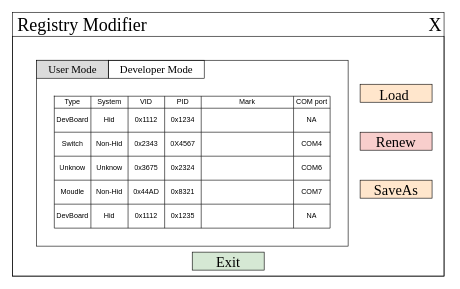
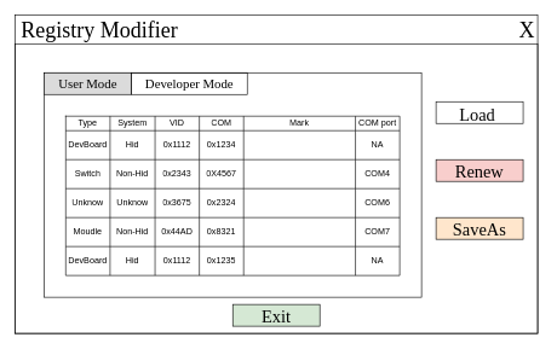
- <mxCell id="55" value="&lt;font style=&quot;font-size: 24px&quot;&gt;Load&amp;nbsp;&lt;/font&gt;" style="rounded=0;whiteSpace=wrap;html=1;fontFamily=Times New Roman;fontSize=30;fillColor=#ffe6cc;" parent="1" vertex="1"><mxGeometry x="600" y="140" width="120" height="30" as="geometry" /></mxCell>
+ <mxCell id="55" value="&lt;font style=&quot;font-size: 24px&quot;&gt;Load&amp;nbsp;&lt;/font&gt;" style="rounded=0;whiteSpace=wrap;html=1;fontFamily=Times New Roman;fontSize=30;" parent="1" vertex="1"><mxGeometry x="600" y="140" width="120" height="30" as="geometry" /></mxCell>
- <mxCell id="12" value="PID" style="shape=partialRectangle;html=1;whiteSpace=wrap;connectable=0;fillColor=none;top=0;left=0;bottom=0;right=0;overflow=hidden;pointerEvents=1;" parent="8" vertex="1"><mxGeometry x="184" width="61" height="20" as="geometry"><mxRectangle width="61" height="20" as="alternateBounds" /></mxGeometry></mxCell>
+ <mxCell id="12" value="COM" style="shape=partialRectangle;html=1;whiteSpace=wrap;connectable=0;fillColor=none;top=0;left=0;bottom=0;right=0;overflow=hidden;pointerEvents=1;" parent="8" vertex="1"><mxGeometry x="184" width="61" height="20" as="geometry"><mxRectangle width="61" height="20" as="alternateBounds" /></mxGeometry></mxCell>
